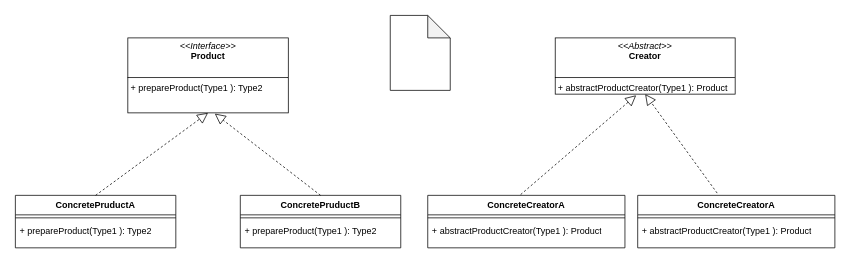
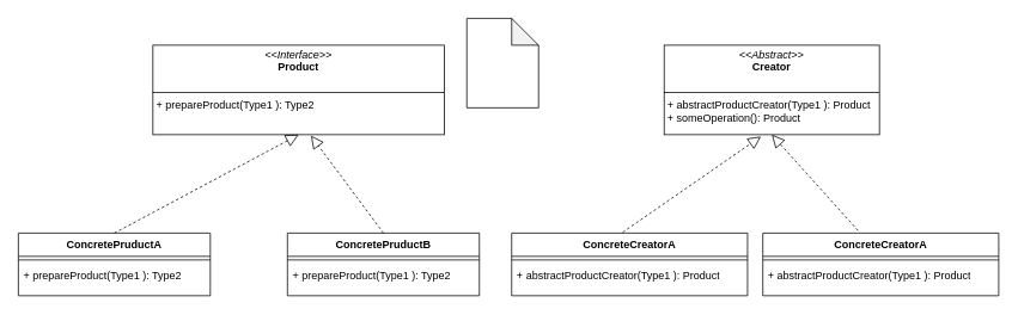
- <mxCell id="11" value="&lt;p style=&quot;margin:0px;margin-top:4px;text-align:center;&quot;&gt;&lt;i&gt;&amp;lt;&amp;lt;Abstract&amp;gt;&amp;gt;&lt;/i&gt;&lt;br&gt;&lt;b&gt;Creator&lt;/b&gt;&lt;/p&gt;&lt;br&gt;&lt;hr size=&quot;1&quot; style=&quot;border-style:solid;&quot;&gt;&lt;p style=&quot;margin:0px;margin-left:4px;&quot;&gt;+ abstractProductCreator(Type1 ): Product&lt;br&gt;&lt;/p&gt;&lt;p style=&quot;margin:0px;margin-left:4px;&quot;&gt;+ someOperation(): Product&lt;/p&gt;&lt;p style=&quot;margin:0px;margin-left:4px;&quot;&gt;&lt;br&gt;&lt;/p&gt;" style="verticalAlign=top;align=left;overflow=fill;html=1;whiteSpace=wrap;" vertex="1" parent="1"><mxGeometry x="740" y="50" width="240" height="75" as="geometry" /></mxCell>
+ <mxCell id="11" value="&lt;p style=&quot;margin:0px;margin-top:4px;text-align:center;&quot;&gt;&lt;i&gt;&amp;lt;&amp;lt;Abstract&amp;gt;&amp;gt;&lt;/i&gt;&lt;br&gt;&lt;b&gt;Creator&lt;/b&gt;&lt;/p&gt;&lt;br&gt;&lt;hr size=&quot;1&quot; style=&quot;border-style:solid;&quot;&gt;&lt;p style=&quot;margin:0px;margin-left:4px;&quot;&gt;+ abstractProductCreator(Type1 ): Product&lt;br&gt;&lt;/p&gt;&lt;p style=&quot;margin:0px;margin-left:4px;&quot;&gt;+ someOperation(): Product&lt;/p&gt;&lt;p style=&quot;margin:0px;margin-left:4px;&quot;&gt;&lt;br&gt;&lt;/p&gt;" style="verticalAlign=top;align=left;overflow=fill;html=1;whiteSpace=wrap;" vertex="1" parent="1"><mxGeometry x="740" y="50" width="240" height="100" as="geometry" /></mxCell>
- <mxCell id="2" value="&lt;p style=&quot;margin:0px;margin-top:4px;text-align:center;&quot;&gt;&lt;i&gt;&amp;lt;&amp;lt;Interface&amp;gt;&amp;gt;&lt;/i&gt;&lt;br&gt;&lt;b&gt;Product&lt;/b&gt;&lt;/p&gt;&lt;br&gt;&lt;hr size=&quot;1&quot; style=&quot;border-style:solid;&quot;&gt;&lt;p style=&quot;margin:0px;margin-left:4px;&quot;&gt;+ prepareProduct(Type1 ): Type2&lt;br&gt;&lt;/p&gt;&lt;p style=&quot;margin:0px;margin-left:4px;&quot;&gt;&lt;br&gt;&lt;/p&gt;" style="verticalAlign=top;align=left;overflow=fill;html=1;whiteSpace=wrap;" vertex="1" parent="1"><mxGeometry x="170" y="50" width="214" height="100" as="geometry" /></mxCell>
+ <mxCell id="2" value="&lt;p style=&quot;margin:0px;margin-top:4px;text-align:center;&quot;&gt;&lt;i&gt;&amp;lt;&amp;lt;Interface&amp;gt;&amp;gt;&lt;/i&gt;&lt;br&gt;&lt;b&gt;Product&lt;/b&gt;&lt;/p&gt;&lt;br&gt;&lt;hr size=&quot;1&quot; style=&quot;border-style:solid;&quot;&gt;&lt;p style=&quot;margin:0px;margin-left:4px;&quot;&gt;+ prepareProduct(Type1 ): Type2&lt;br&gt;&lt;/p&gt;&lt;p style=&quot;margin:0px;margin-left:4px;&quot;&gt;&lt;br&gt;&lt;/p&gt;" style="verticalAlign=top;align=left;overflow=fill;html=1;whiteSpace=wrap;" vertex="1" parent="1"><mxGeometry x="170" y="50" width="325" height="100" as="geometry" /></mxCell>
